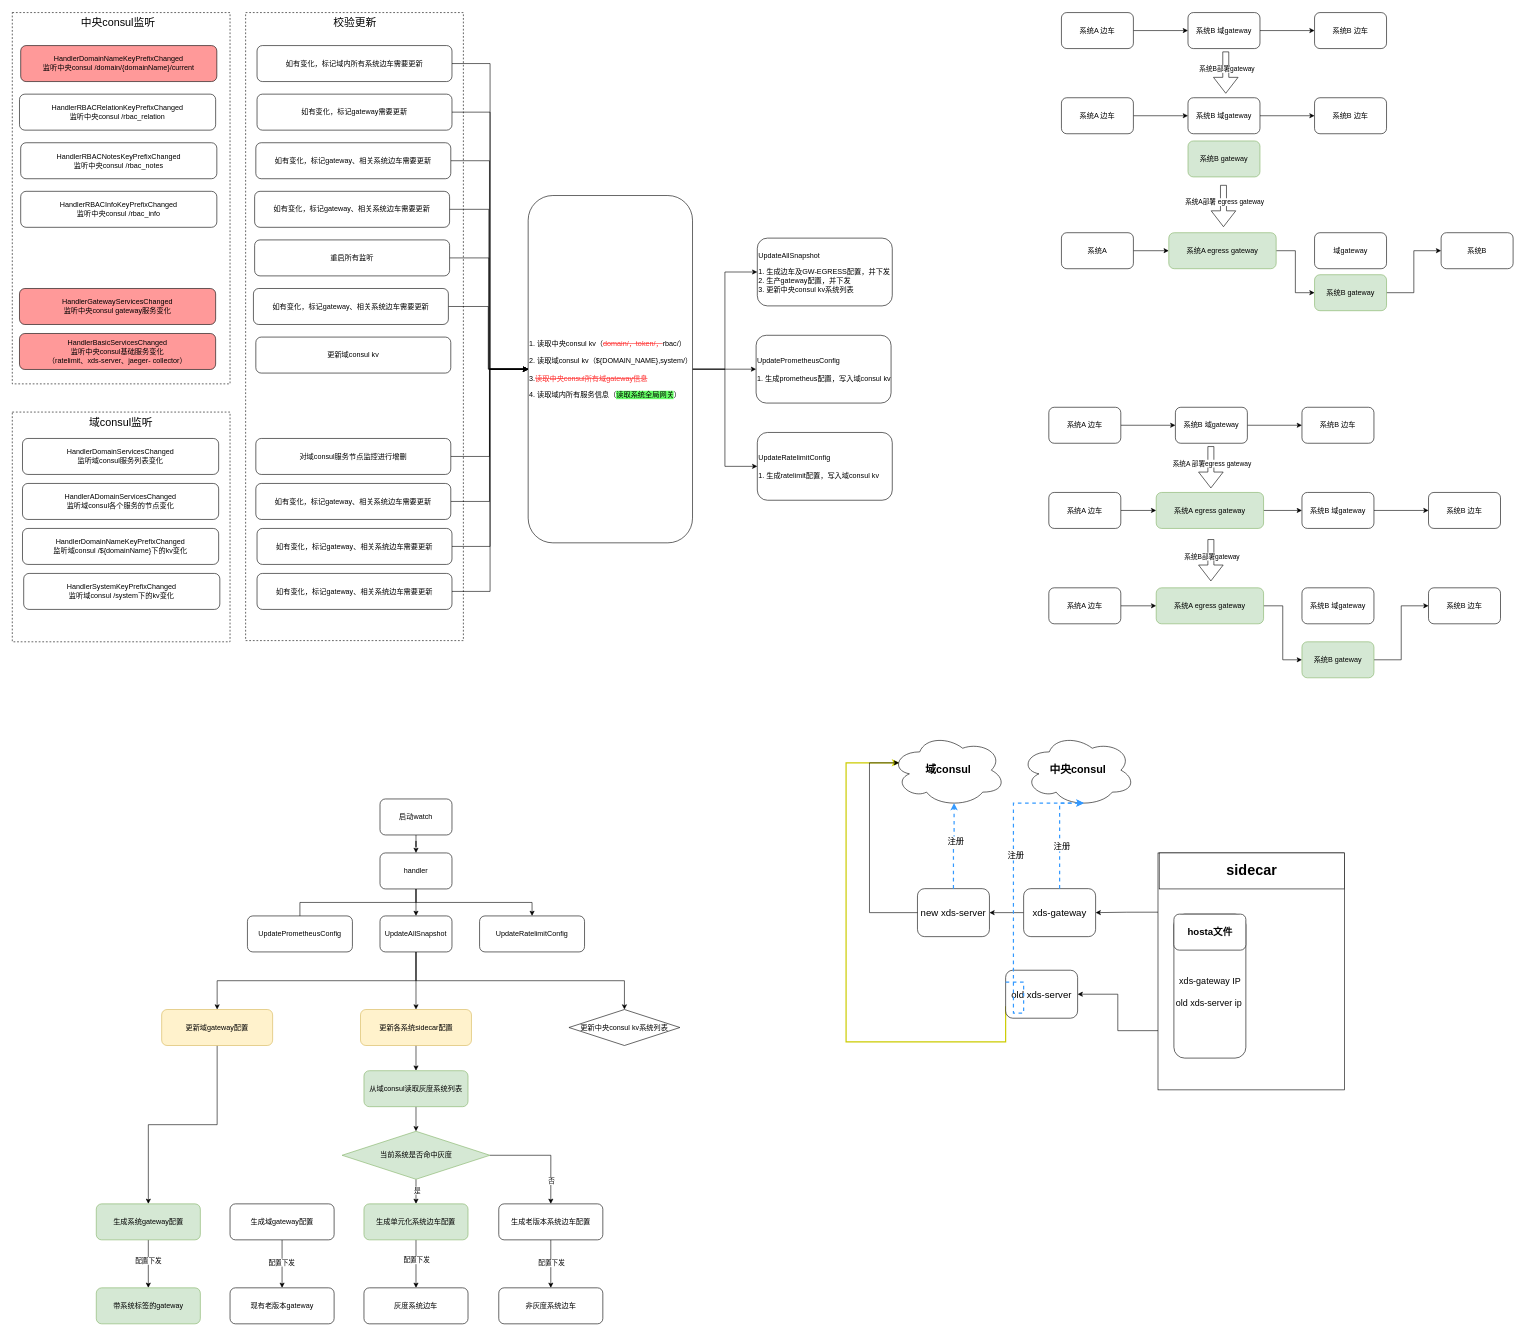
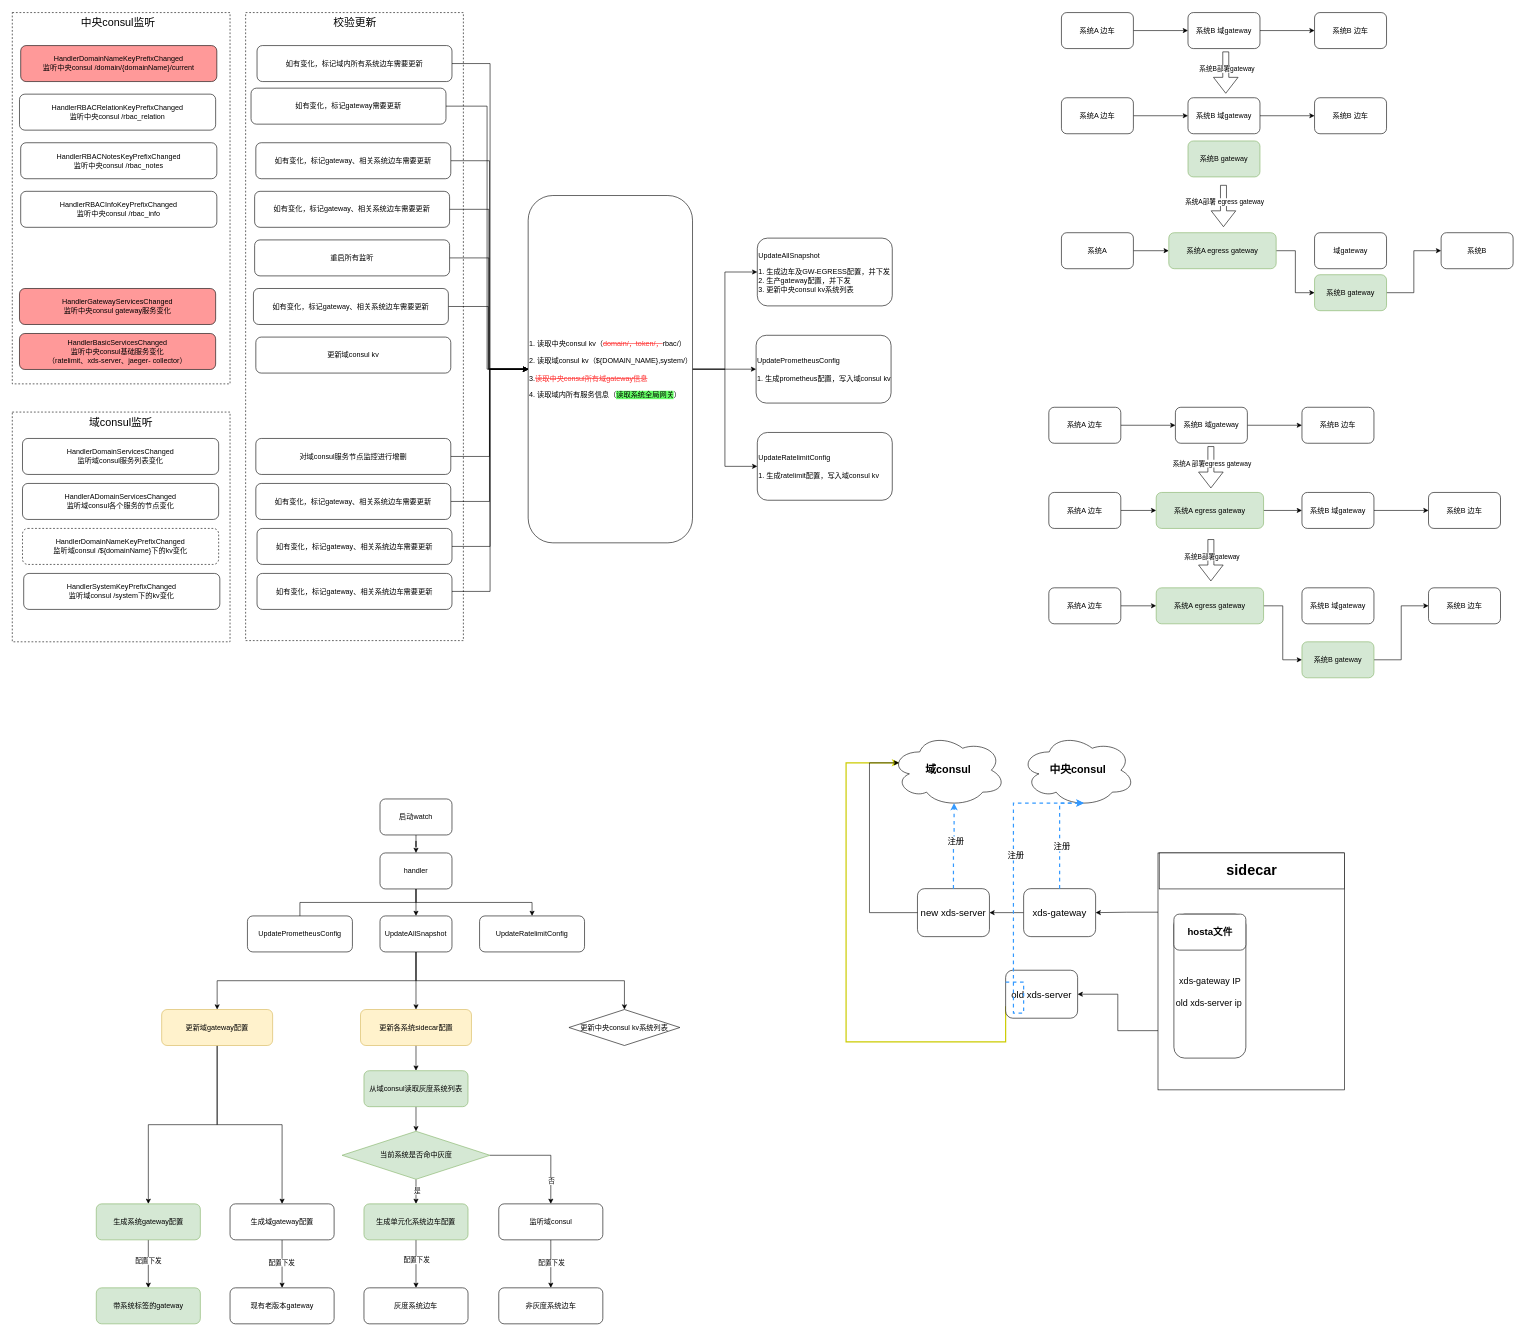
- <mxCell id="14" value="如有变化，标记gateway需要更新" style="rounded=1;whiteSpace=wrap;html=1;" parent="1" vertex="1"><mxGeometry x="428" y="156" width="325" height="60" as="geometry" /></mxCell>
+ <mxCell id="14" value="如有变化，标记gateway需要更新" style="rounded=1;whiteSpace=wrap;html=1;" parent="1" vertex="1"><mxGeometry x="418" y="146" width="325" height="60" as="geometry" /></mxCell>
- <mxCell id="27" value="HandlerDomainNameKeyPrefixChanged&lt;div&gt;监听域consul /${domainName}下的kv变化&lt;/div&gt;" style="rounded=1;whiteSpace=wrap;html=1;" parent="1" vertex="1"><mxGeometry x="37" y="880" width="327" height="60" as="geometry" /></mxCell>
+ <mxCell id="27" value="HandlerDomainNameKeyPrefixChanged&lt;div&gt;监听域consul /${domainName}下的kv变化&lt;/div&gt;" style="rounded=1;whiteSpace=wrap;html=1;dashed=1;" parent="1" vertex="1"><mxGeometry x="37" y="880" width="327" height="60" as="geometry" /></mxCell>
+ <mxCell id="59" style="edgeStyle=orthogonalEdgeStyle;rounded=0;orthogonalLoop=1;jettySize=auto;html=1;exitX=0.5;exitY=1;exitDx=0;exitDy=0;entryX=0.5;entryY=0;entryDx=0;entryDy=0;" parent="1" source="60" target="82" edge="1"><mxGeometry relative="1" as="geometry" /></mxCell>
- <mxCell id="76" value="生成老版本系统边车配置" style="rounded=1;whiteSpace=wrap;html=1;" parent="1" vertex="1"><mxGeometry x="831" y="2006" width="173.5" height="60" as="geometry" /></mxCell>
+ <mxCell id="76" value="监听域consul" style="rounded=1;whiteSpace=wrap;html=1;" parent="1" vertex="1"><mxGeometry x="831" y="2006" width="173.5" height="60" as="geometry" /></mxCell>
